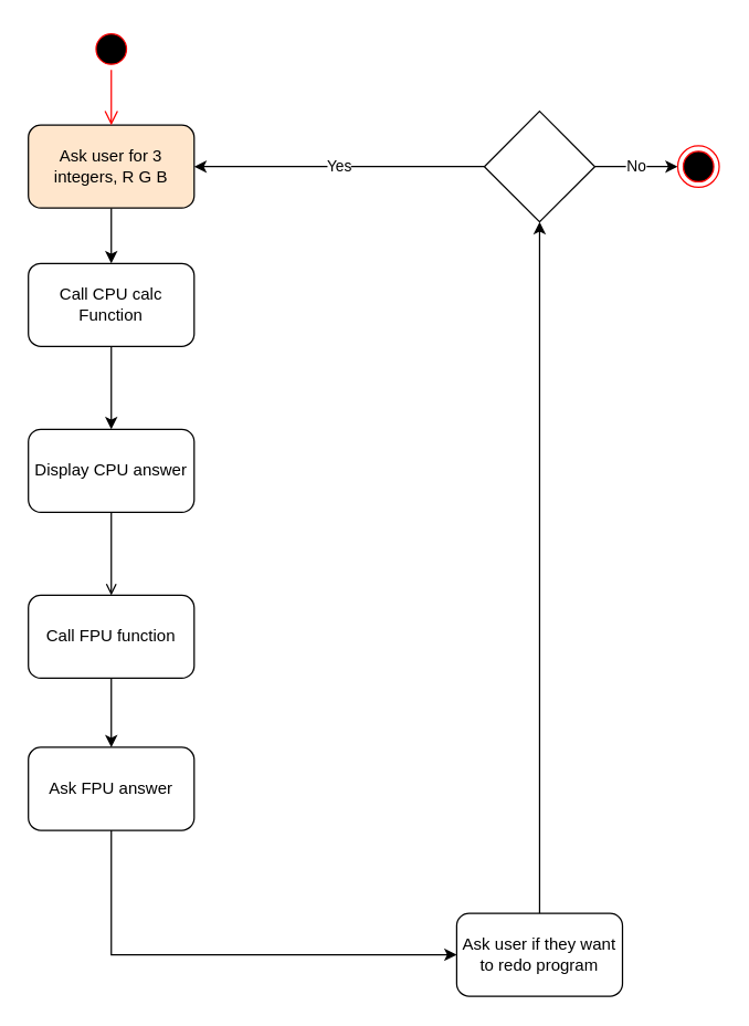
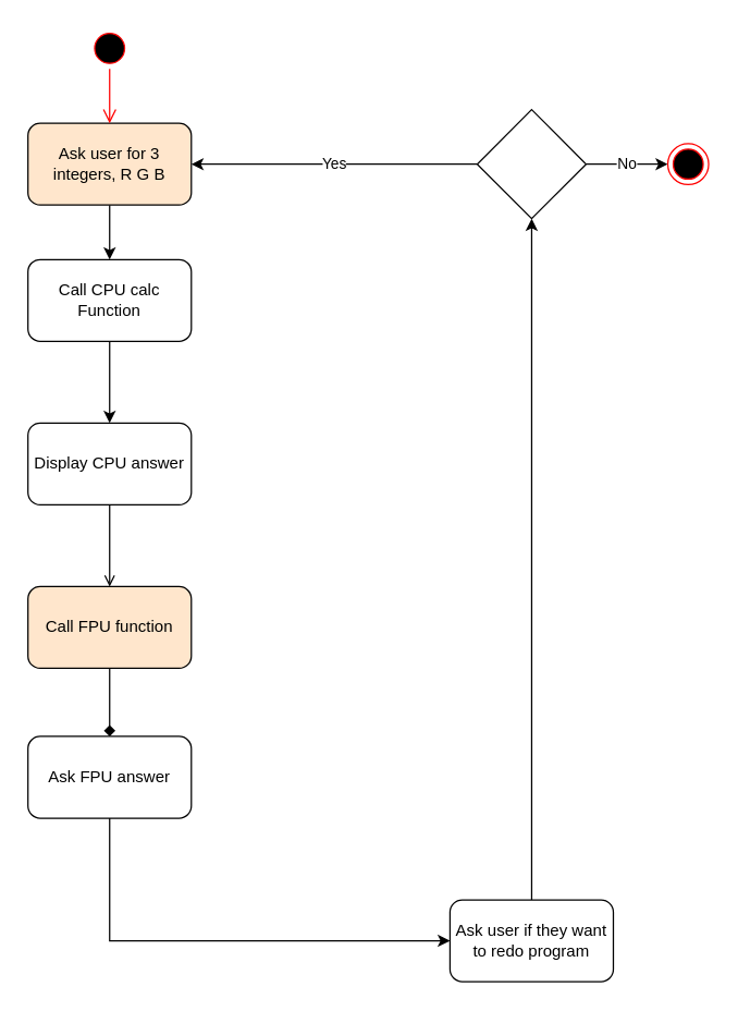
- <mxCell id="16" value="Call FPU function" style="rounded=1;whiteSpace=wrap;html=1;" parent="1" vertex="1"><mxGeometry x="20" y="430" width="120" height="60" as="geometry" /></mxCell>
+ <mxCell id="16" value="Call FPU function" style="rounded=1;whiteSpace=wrap;html=1;fillColor=#ffe6cc;" parent="1" vertex="1"><mxGeometry x="20" y="430" width="120" height="60" as="geometry" /></mxCell>
- <mxCell id="15" style="edgeStyle=orthogonalEdgeStyle;rounded=0;orthogonalLoop=1;jettySize=auto;html=1;entryX=0.5;entryY=0;entryDx=0;entryDy=0;" parent="1" source="16" target="19" edge="1"><mxGeometry relative="1" as="geometry" /></mxCell>
+ <mxCell id="15" style="edgeStyle=orthogonalEdgeStyle;rounded=0;orthogonalLoop=1;jettySize=auto;html=1;entryX=0.5;entryY=0;entryDx=0;entryDy=0;endArrow=diamond;" parent="1" source="16" target="19" edge="1"><mxGeometry relative="1" as="geometry" /></mxCell>
